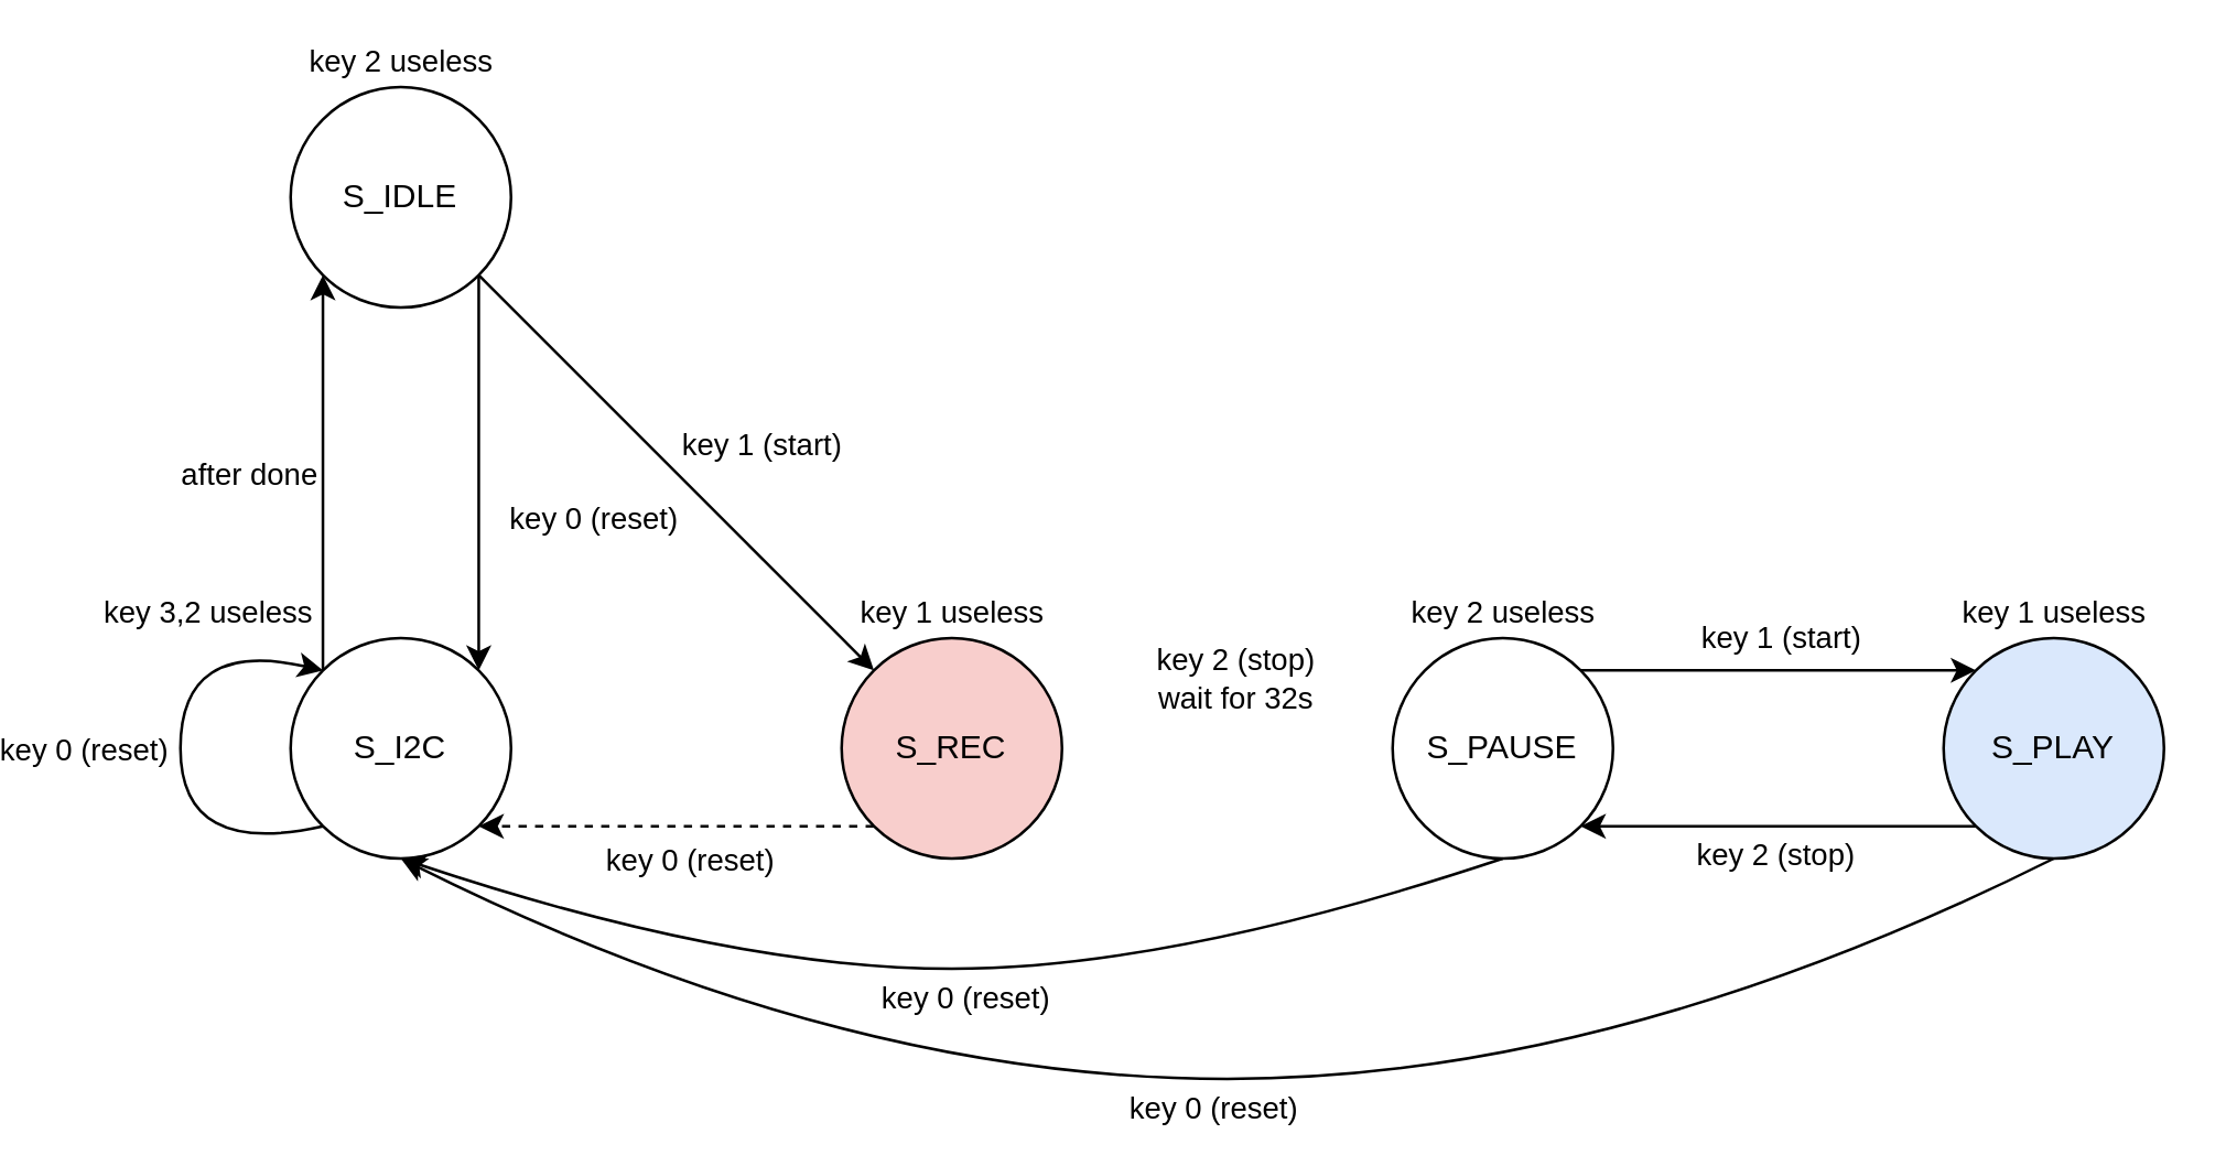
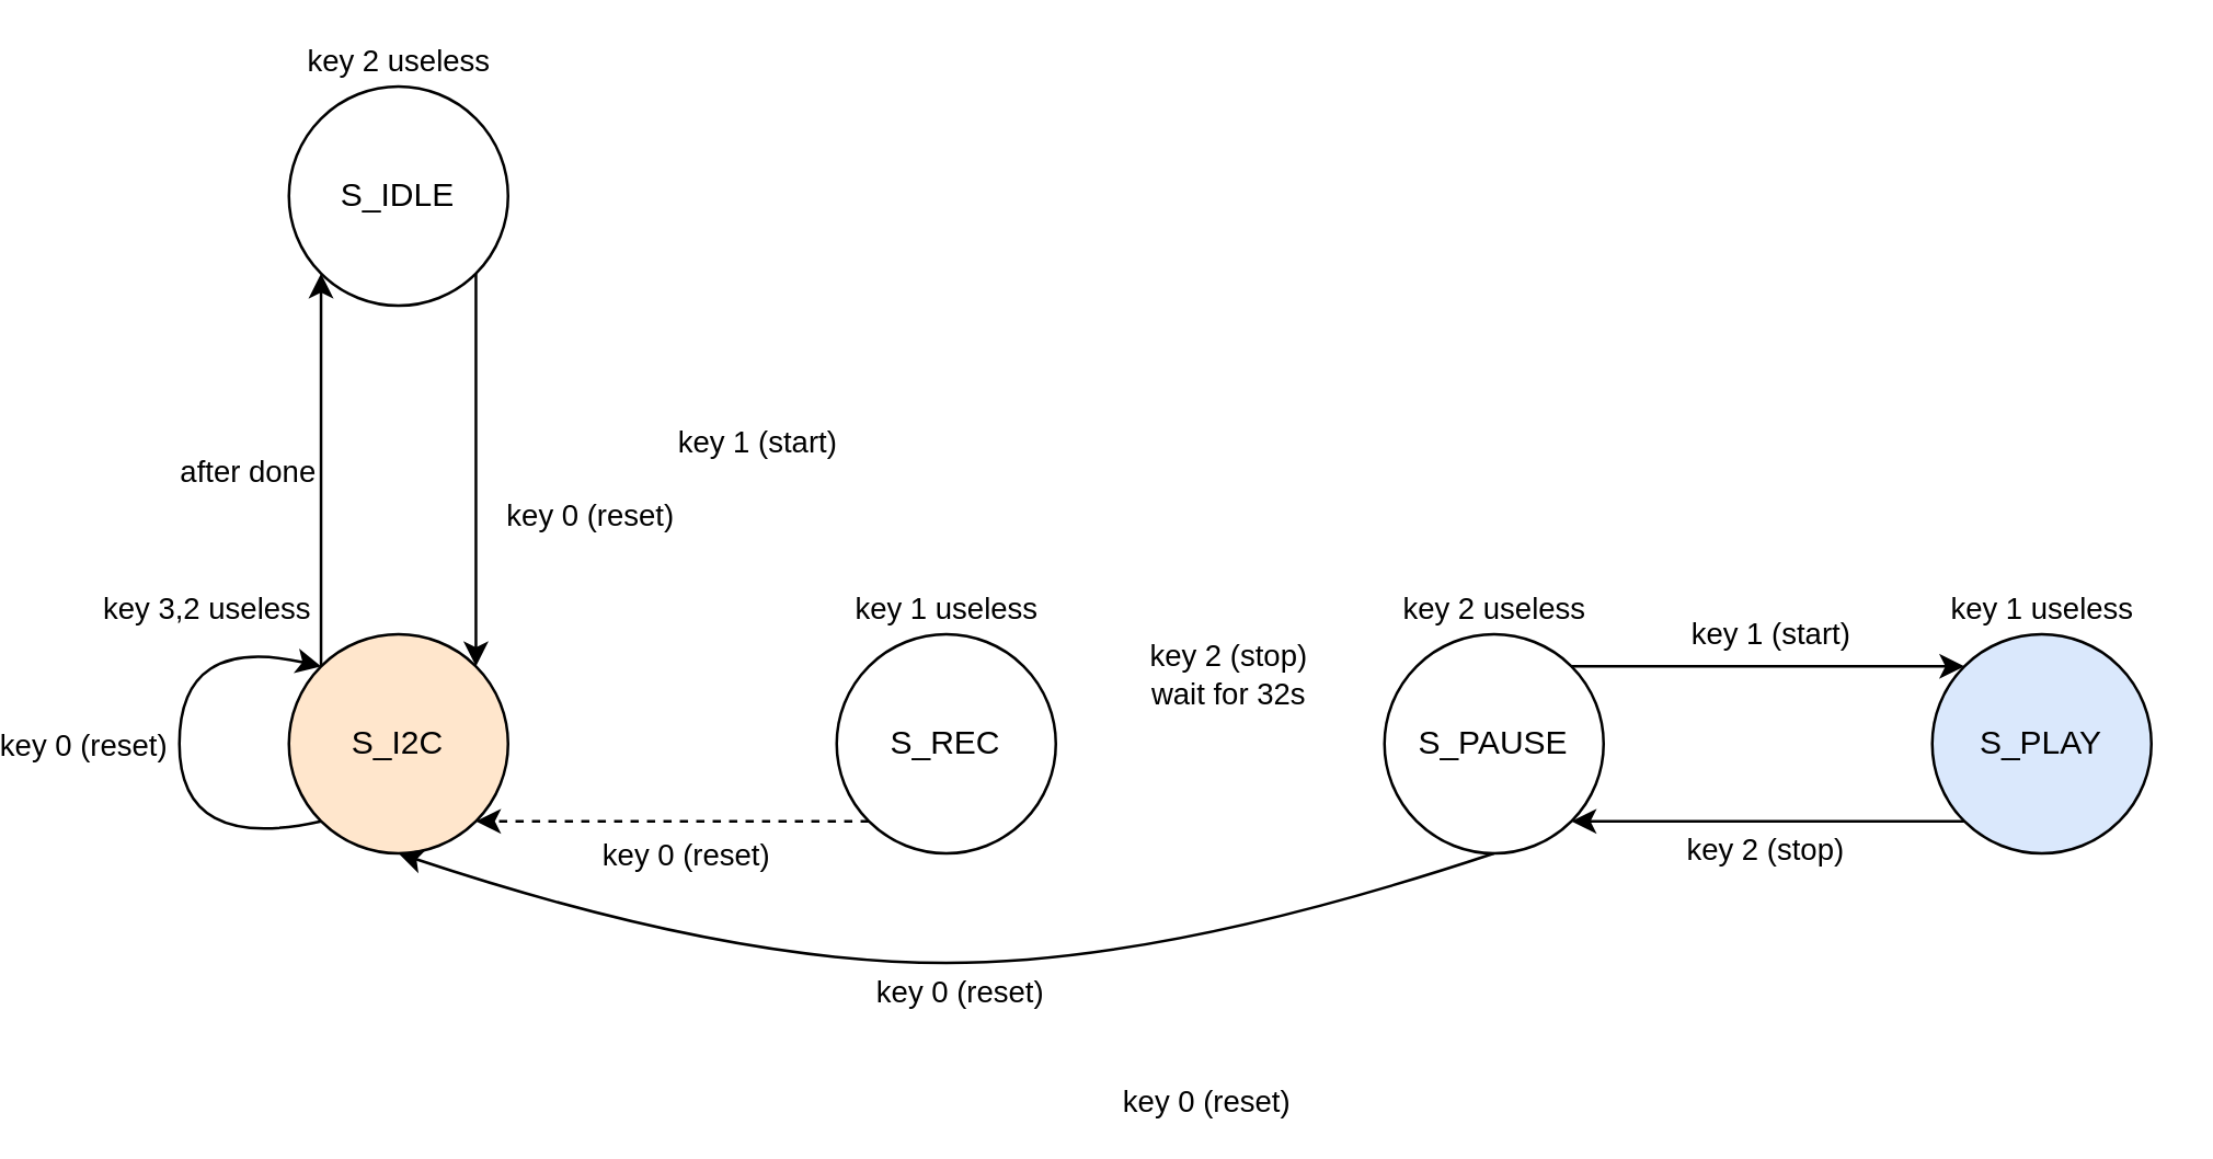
- <mxCell id="26" value="" style="endArrow=classic;html=1;rounded=0;exitX=1;exitY=1;exitDx=0;exitDy=0;entryX=0;entryY=0;entryDx=0;entryDy=0;" edge="1" parent="1" source="25" target="5"><mxGeometry width="50" height="50" relative="1" as="geometry"><mxPoint x="310" y="281" as="sourcePoint" /><mxPoint x="360" y="231" as="targetPoint" /></mxGeometry></mxCell>
- <mxCell id="3" value="S_I2C" style="ellipse;whiteSpace=wrap;html=1;aspect=fixed;" vertex="1" parent="1"><mxGeometry x="100" y="231" width="80" height="80" as="geometry" /></mxCell>
+ <mxCell id="3" value="S_I2C" style="ellipse;whiteSpace=wrap;html=1;aspect=fixed;fillColor=#ffe6cc;" vertex="1" parent="1"><mxGeometry x="100" y="231" width="80" height="80" as="geometry" /></mxCell>
- <mxCell id="5" value="S_REC" style="ellipse;whiteSpace=wrap;html=1;aspect=fixed;fillColor=#f8cecc;" vertex="1" parent="1"><mxGeometry x="300" y="231" width="80" height="80" as="geometry" /></mxCell>
+ <mxCell id="5" value="S_REC" style="ellipse;whiteSpace=wrap;html=1;aspect=fixed;" vertex="1" parent="1"><mxGeometry x="300" y="231" width="80" height="80" as="geometry" /></mxCell>
- <mxCell id="22" value="" style="curved=1;endArrow=classic;html=1;rounded=0;entryX=0.5;entryY=1;entryDx=0;entryDy=0;exitX=0.5;exitY=1;exitDx=0;exitDy=0;" edge="1" parent="1" source="15" target="3"><mxGeometry width="50" height="50" relative="1" as="geometry"><mxPoint x="560" y="361" as="sourcePoint" /><mxPoint x="160" y="361" as="targetPoint" /><Array as="points"><mxPoint x="580" y="391" /><mxPoint x="300" y="391" /></Array></mxGeometry></mxCell>
